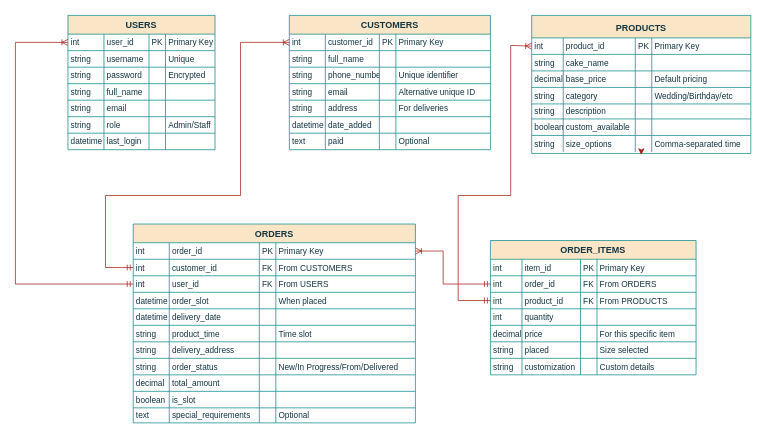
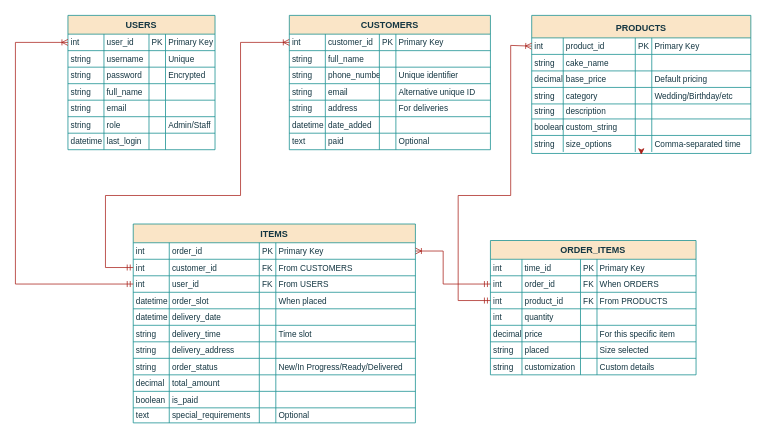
- <mxCell id="102" value="custom_available" style="shape=partialRectangle;connectable=0;fillColor=none;top=0;left=0;bottom=0;right=0;align=left;spacingLeft=2;overflow=hidden;fontSize=11;labelBackgroundColor=none;strokeColor=#0F8B8D;fontColor=#143642;" vertex="1" parent="100"><mxGeometry x="42" width="96" height="22" as="geometry"><mxRectangle width="96" height="22" as="alternateBounds" /></mxGeometry></mxCell>
+ <mxCell id="102" value="custom_string" style="shape=partialRectangle;connectable=0;fillColor=none;top=0;left=0;bottom=0;right=0;align=left;spacingLeft=2;overflow=hidden;fontSize=11;labelBackgroundColor=none;strokeColor=#0F8B8D;fontColor=#143642;" vertex="1" parent="100"><mxGeometry x="42" width="96" height="22" as="geometry"><mxRectangle width="96" height="22" as="alternateBounds" /></mxGeometry></mxCell>
- <mxCell id="111" value="ORDERS" style="shape=table;startSize=25;container=1;collapsible=0;childLayout=tableLayout;fixedRows=1;rowLines=1;fontStyle=1;align=center;resizeLast=1;labelBackgroundColor=none;fillColor=#FAE5C7;strokeColor=#0F8B8D;fontColor=#143642;" vertex="1" parent="1"><mxGeometry x="177" y="298" width="376" height="265" as="geometry" /></mxCell>
+ <mxCell id="111" value="ITEMS" style="shape=table;startSize=25;container=1;collapsible=0;childLayout=tableLayout;fixedRows=1;rowLines=1;fontStyle=1;align=center;resizeLast=1;labelBackgroundColor=none;fillColor=#FAE5C7;strokeColor=#0F8B8D;fontColor=#143642;" vertex="1" parent="1"><mxGeometry x="177" y="298" width="376" height="265" as="geometry" /></mxCell>
- <mxCell id="170" value="item_id" style="shape=partialRectangle;connectable=0;fillColor=none;top=0;left=0;bottom=0;right=0;align=left;spacingLeft=2;overflow=hidden;fontSize=11;labelBackgroundColor=none;strokeColor=#0F8B8D;fontColor=#143642;" vertex="1" parent="168"><mxGeometry x="42" width="78" height="22" as="geometry"><mxRectangle width="78" height="22" as="alternateBounds" /></mxGeometry></mxCell>
+ <mxCell id="170" value="time_id" style="shape=partialRectangle;connectable=0;fillColor=none;top=0;left=0;bottom=0;right=0;align=left;spacingLeft=2;overflow=hidden;fontSize=11;labelBackgroundColor=none;strokeColor=#0F8B8D;fontColor=#143642;" vertex="1" parent="168"><mxGeometry x="42" width="78" height="22" as="geometry"><mxRectangle width="78" height="22" as="alternateBounds" /></mxGeometry></mxCell>
- <mxCell id="177" value="From ORDERS" style="shape=partialRectangle;connectable=0;fillColor=none;top=0;left=0;bottom=0;right=0;align=left;spacingLeft=2;overflow=hidden;fontSize=11;labelBackgroundColor=none;strokeColor=#0F8B8D;fontColor=#143642;" vertex="1" parent="173"><mxGeometry x="142" width="132" height="22" as="geometry"><mxRectangle width="132" height="22" as="alternateBounds" /></mxGeometry></mxCell>
+ <mxCell id="177" value="When ORDERS" style="shape=partialRectangle;connectable=0;fillColor=none;top=0;left=0;bottom=0;right=0;align=left;spacingLeft=2;overflow=hidden;fontSize=11;labelBackgroundColor=none;strokeColor=#0F8B8D;fontColor=#143642;" vertex="1" parent="173"><mxGeometry x="142" width="132" height="22" as="geometry"><mxRectangle width="132" height="22" as="alternateBounds" /></mxGeometry></mxCell>
- <mxCell id="139" value="product_time" style="shape=partialRectangle;connectable=0;fillColor=none;top=0;left=0;bottom=0;right=0;align=left;spacingLeft=2;overflow=hidden;fontSize=11;labelBackgroundColor=none;strokeColor=#0F8B8D;fontColor=#143642;" vertex="1" parent="137"><mxGeometry x="48" width="120" height="22" as="geometry"><mxRectangle width="120" height="22" as="alternateBounds" /></mxGeometry></mxCell>
+ <mxCell id="139" value="delivery_time" style="shape=partialRectangle;connectable=0;fillColor=none;top=0;left=0;bottom=0;right=0;align=left;spacingLeft=2;overflow=hidden;fontSize=11;labelBackgroundColor=none;strokeColor=#0F8B8D;fontColor=#143642;" vertex="1" parent="137"><mxGeometry x="48" width="120" height="22" as="geometry"><mxRectangle width="120" height="22" as="alternateBounds" /></mxGeometry></mxCell>
- <mxCell id="151" value="New/In Progress/From/Delivered" style="shape=partialRectangle;connectable=0;fillColor=none;top=0;left=0;bottom=0;right=0;align=left;spacingLeft=2;overflow=hidden;fontSize=11;labelBackgroundColor=none;strokeColor=#0F8B8D;fontColor=#143642;" vertex="1" parent="147"><mxGeometry x="190" width="186" height="22" as="geometry"><mxRectangle width="186" height="22" as="alternateBounds" /></mxGeometry></mxCell>
+ <mxCell id="151" value="New/In Progress/Ready/Delivered" style="shape=partialRectangle;connectable=0;fillColor=none;top=0;left=0;bottom=0;right=0;align=left;spacingLeft=2;overflow=hidden;fontSize=11;labelBackgroundColor=none;strokeColor=#0F8B8D;fontColor=#143642;" vertex="1" parent="147"><mxGeometry x="190" width="186" height="22" as="geometry"><mxRectangle width="186" height="22" as="alternateBounds" /></mxGeometry></mxCell>
- <mxCell id="159" value="is_slot" style="shape=partialRectangle;connectable=0;fillColor=none;top=0;left=0;bottom=0;right=0;align=left;spacingLeft=2;overflow=hidden;fontSize=11;labelBackgroundColor=none;strokeColor=#0F8B8D;fontColor=#143642;" vertex="1" parent="157"><mxGeometry x="48" width="120" height="22" as="geometry"><mxRectangle width="120" height="22" as="alternateBounds" /></mxGeometry></mxCell>
+ <mxCell id="159" value="is_paid" style="shape=partialRectangle;connectable=0;fillColor=none;top=0;left=0;bottom=0;right=0;align=left;spacingLeft=2;overflow=hidden;fontSize=11;labelBackgroundColor=none;strokeColor=#0F8B8D;fontColor=#143642;" vertex="1" parent="157"><mxGeometry x="48" width="120" height="22" as="geometry"><mxRectangle width="120" height="22" as="alternateBounds" /></mxGeometry></mxCell>
